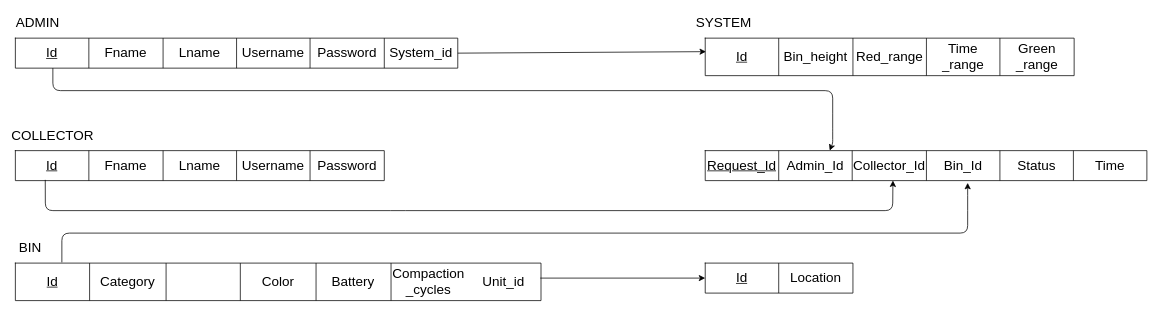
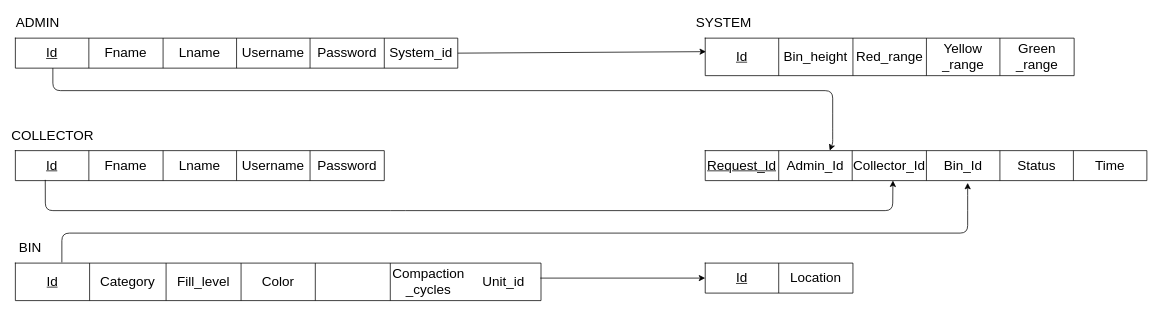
- <mxCell id="39" value="&lt;font style=&quot;font-size: 18px&quot;&gt;Time&lt;br&gt;_range&lt;/font&gt;" style="shape=partialRectangle;html=1;whiteSpace=wrap;connectable=0;overflow=hidden;fillColor=none;top=0;left=0;bottom=0;right=0;pointerEvents=1;" parent="35" vertex="1"><mxGeometry x="295" width="98" height="50" as="geometry" /></mxCell>
+ <mxCell id="39" value="&lt;font style=&quot;font-size: 18px&quot;&gt;Yellow&lt;br&gt;_range&lt;/font&gt;" style="shape=partialRectangle;html=1;whiteSpace=wrap;connectable=0;overflow=hidden;fillColor=none;top=0;left=0;bottom=0;right=0;pointerEvents=1;" parent="35" vertex="1"><mxGeometry x="295" width="98" height="50" as="geometry" /></mxCell>
+ <mxCell id="23" value="&lt;span style=&quot;font-size: 18px&quot;&gt;Fill_level&lt;/span&gt;" style="shape=partialRectangle;html=1;whiteSpace=wrap;connectable=0;overflow=hidden;fillColor=none;top=0;left=0;bottom=0;right=0;pointerEvents=1;" parent="20" vertex="1"><mxGeometry x="201" width="100" height="50" as="geometry" /></mxCell>
- <mxCell id="25" value="&lt;span style=&quot;font-size: 18px&quot;&gt;Battery&lt;/span&gt;" style="shape=partialRectangle;html=1;whiteSpace=wrap;connectable=0;overflow=hidden;fillColor=none;top=0;left=0;bottom=0;right=0;pointerEvents=1;" parent="20" vertex="1"><mxGeometry x="400" width="101" height="50" as="geometry" /></mxCell>
